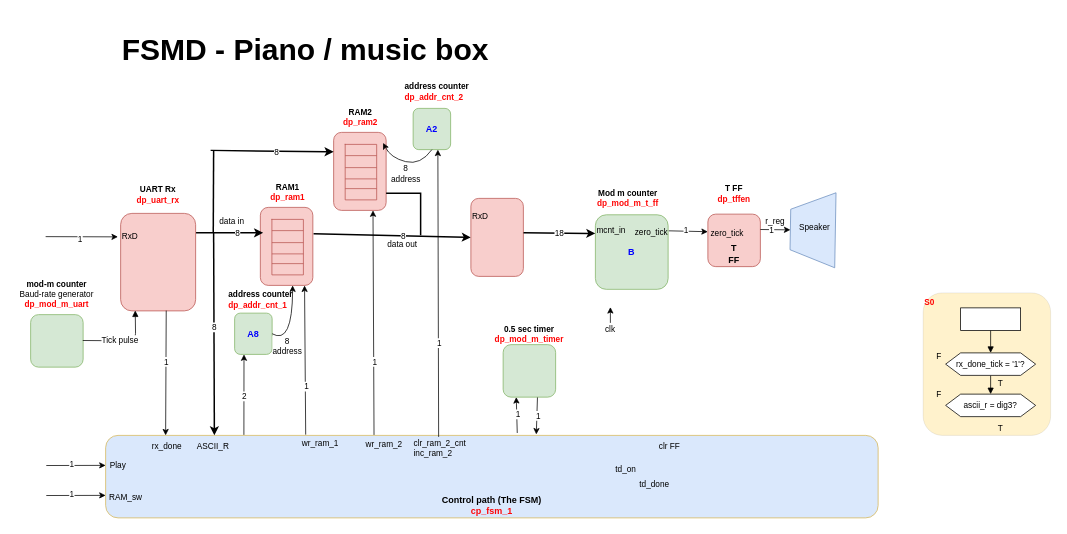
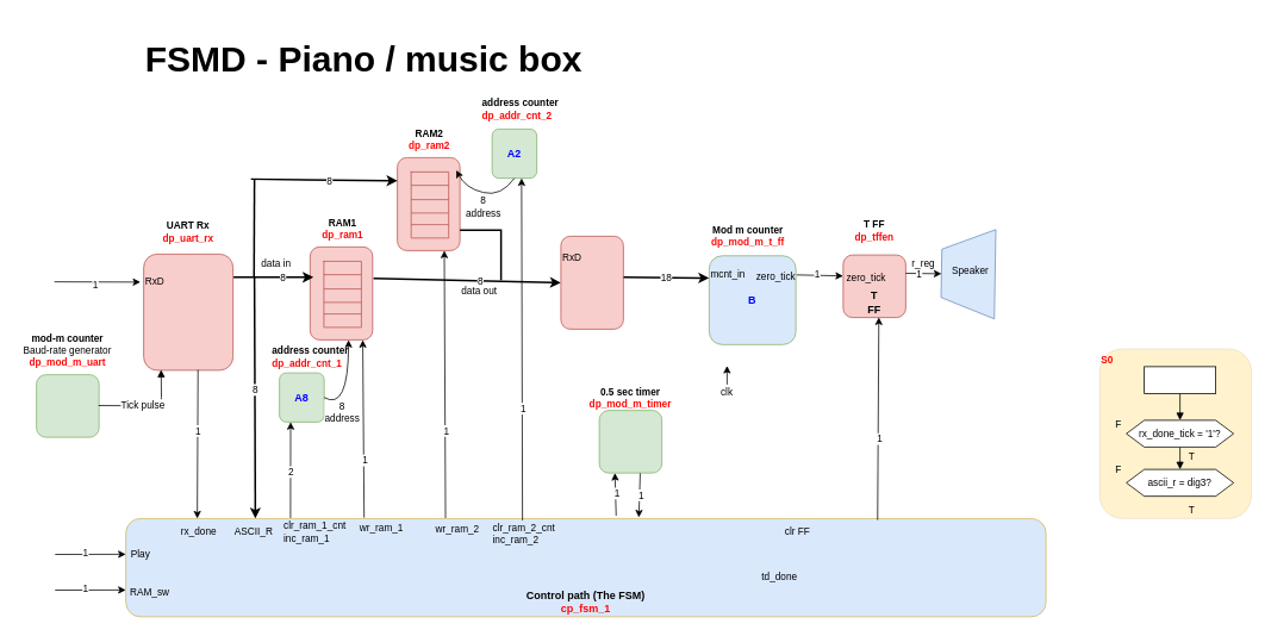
- <mxCell id="50" value="&lt;b&gt;&lt;font color=&quot;#0000ff&quot;&gt;B&lt;/font&gt;&lt;/b&gt;" style="rounded=1;whiteSpace=wrap;html=1;fontSize=12;glass=0;strokeWidth=1;shadow=0;container=1;fillColor=#d5e8d4;strokeColor=#82b366;" parent="49" vertex="1"><mxGeometry y="45.878" width="97" height="99.412" as="geometry" /></mxCell>
+ <mxCell id="50" value="&lt;b&gt;&lt;font color=&quot;#0000ff&quot;&gt;B&lt;/font&gt;&lt;/b&gt;" style="rounded=1;whiteSpace=wrap;html=1;fontSize=12;glass=0;strokeWidth=1;shadow=0;container=1;fillColor=#dae8fc;strokeColor=#82b366;" parent="49" vertex="1"><mxGeometry y="45.878" width="97" height="99.412" as="geometry" /></mxCell>
+ <mxCell id="55" value="" style="endArrow=classic;html=1;rounded=0;entryX=0.57;entryY=0.997;entryDx=0;entryDy=0;entryPerimeter=0;exitX=0.817;exitY=0.014;exitDx=0;exitDy=0;exitPerimeter=0;" parent="1" target="54" edge="1" source="2"><mxGeometry width="50" height="50" relative="1" as="geometry"><mxPoint x="960" y="540" as="sourcePoint" /><mxPoint x="790" y="340" as="targetPoint" /></mxGeometry></mxCell>
+ <mxCell id="56" value="1" style="edgeLabel;html=1;align=center;verticalAlign=middle;resizable=0;points=[];" parent="55" vertex="1" connectable="0"><mxGeometry x="-0.199" y="-1" relative="1" as="geometry"><mxPoint as="offset" /></mxGeometry></mxCell>
+ <mxCell id="44" value="clr_ram_1_cnt&lt;br&gt;inc_ram_1" style="text;html=1;strokeColor=none;fillColor=none;align=left;verticalAlign=middle;whiteSpace=wrap;rounded=0;fontSize=11;fontFamily=Helvetica;fontColor=default;" parent="1" vertex="1"><mxGeometry x="315" y="580" width="70" height="30" as="geometry" /></mxCell>
- <mxCell id="67" value="td_on" style="text;html=1;strokeColor=none;fillColor=none;align=left;verticalAlign=middle;whiteSpace=wrap;rounded=0;fontSize=11;fontFamily=Helvetica;fontColor=default;" parent="1" vertex="1"><mxGeometry x="818" y="615" width="50" height="20" as="geometry" /></mxCell>
